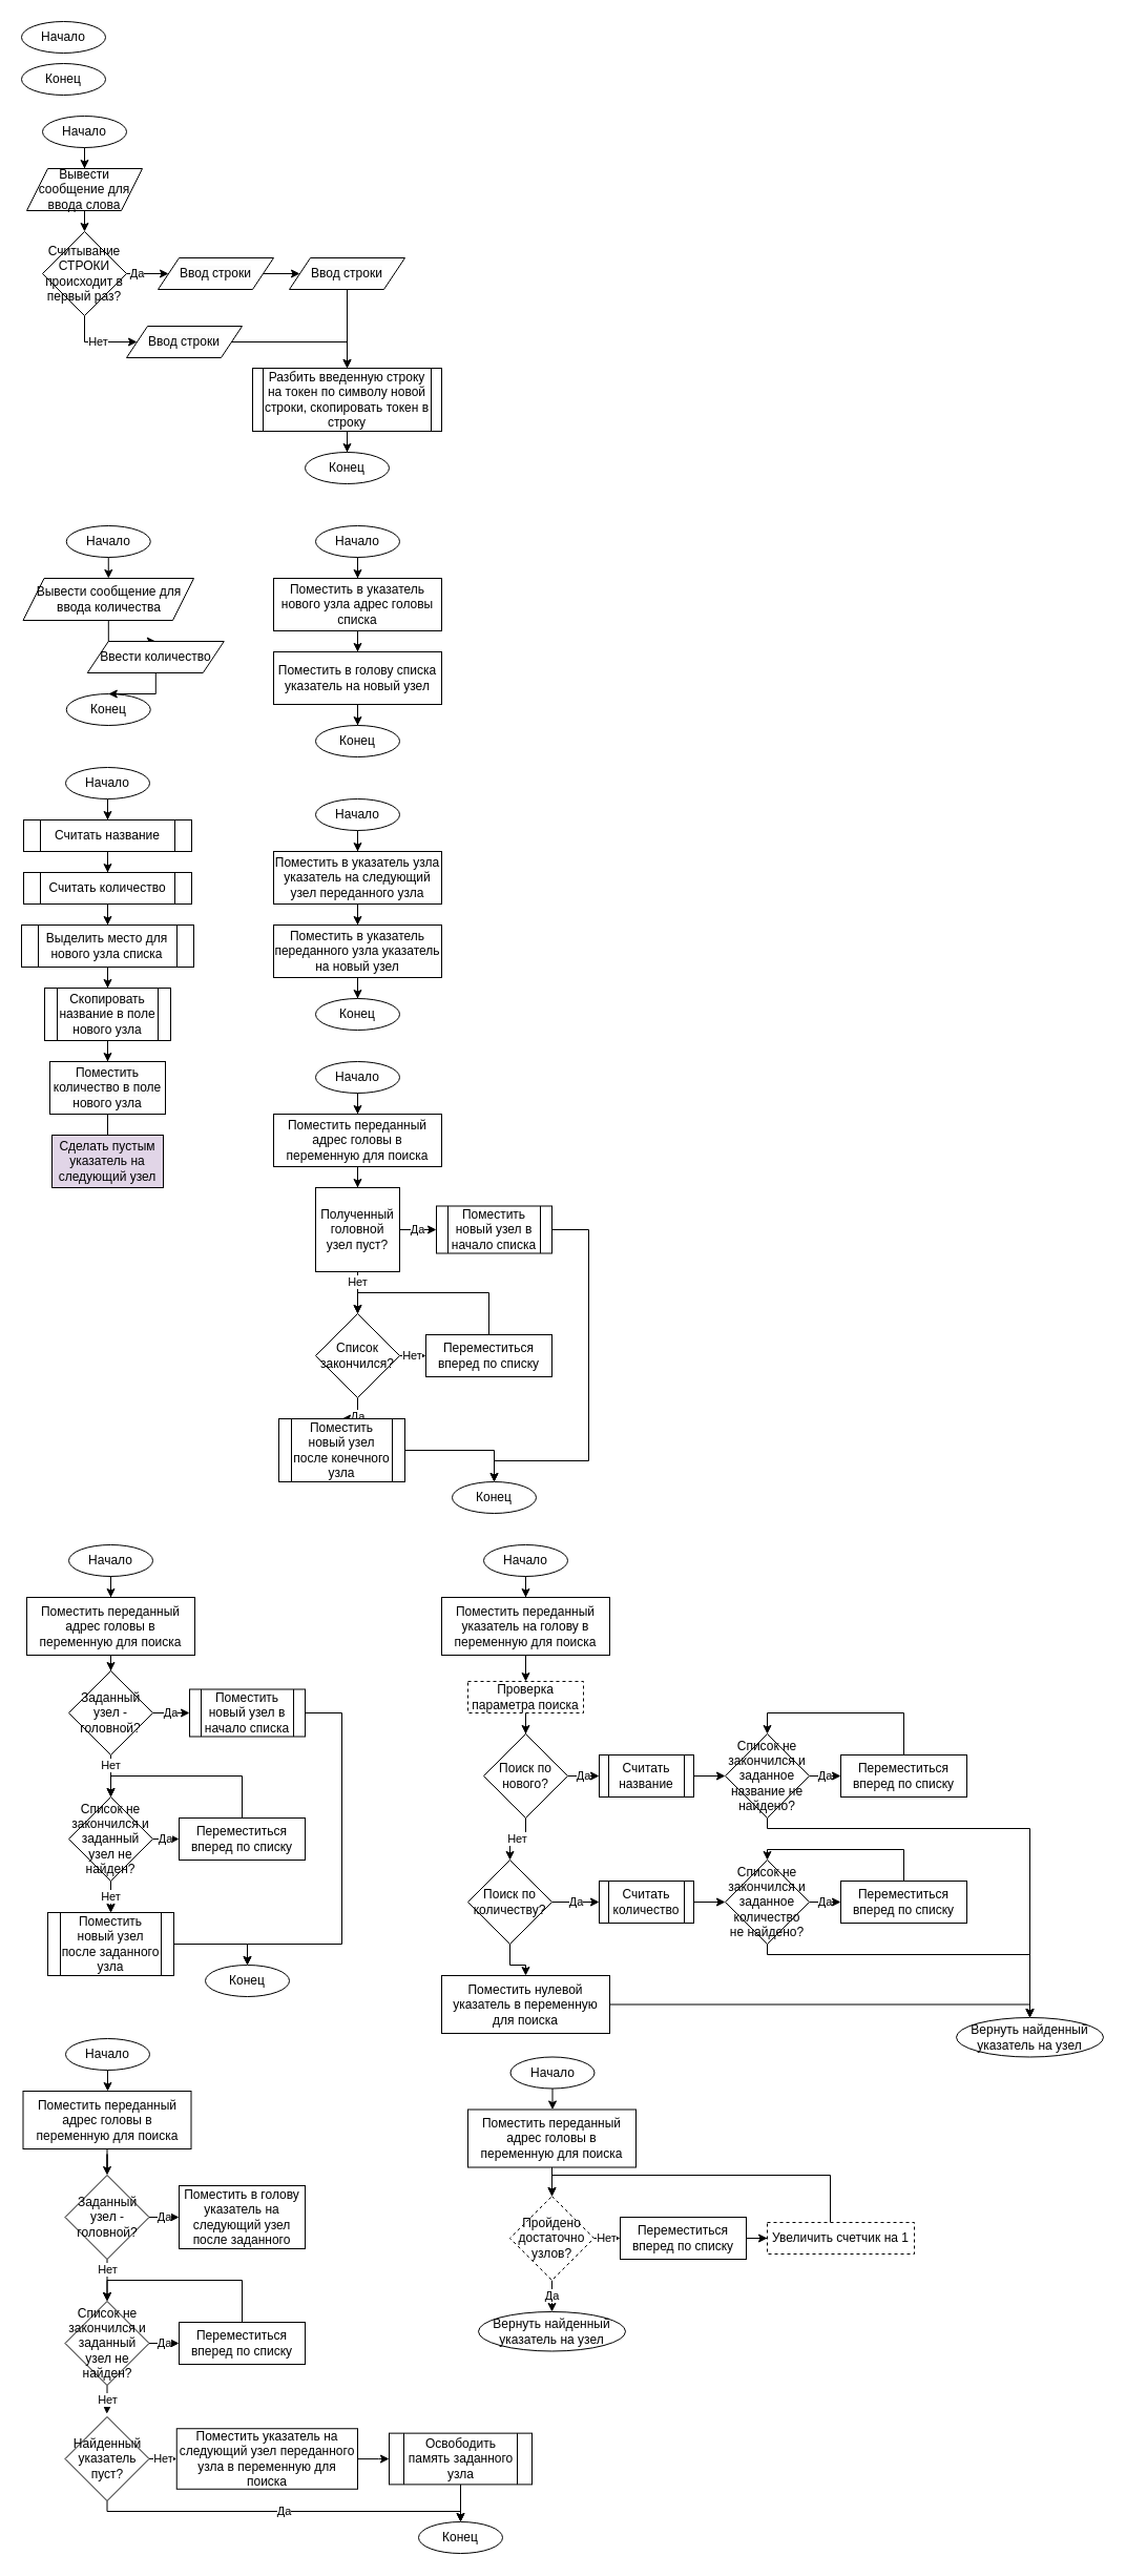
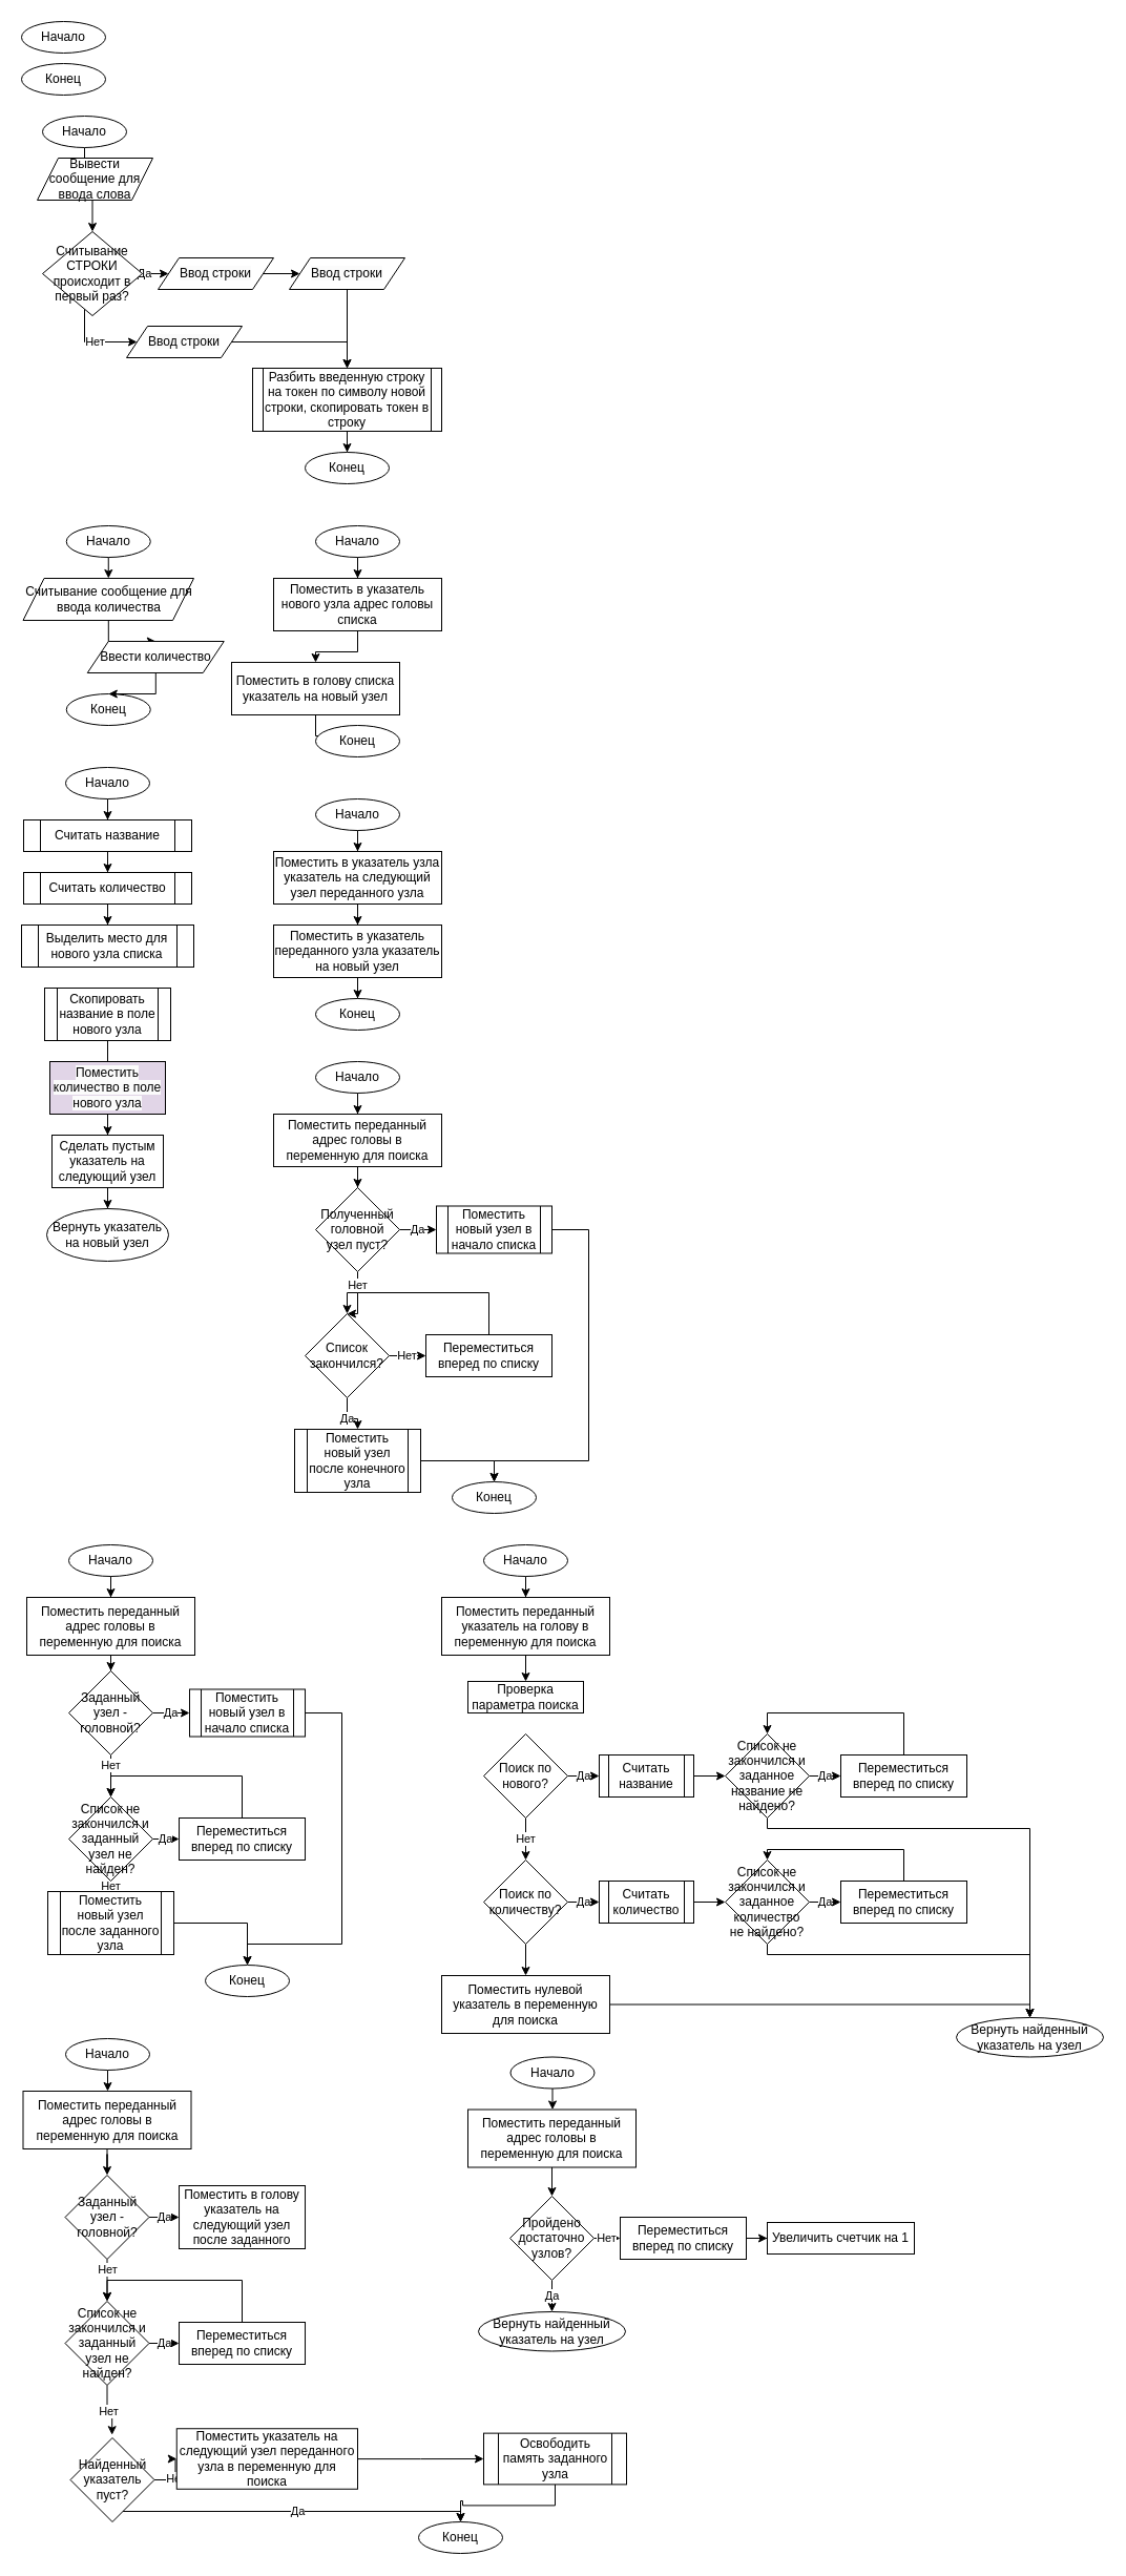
- <mxCell id="22" value="Вывести сообщение для ввода слова" style="shape=parallelogram;perimeter=parallelogramPerimeter;whiteSpace=wrap;html=1;fixedSize=1;" parent="1" vertex="1"><mxGeometry x="25" y="160" width="110" height="40" as="geometry" /></mxCell>
+ <mxCell id="22" value="Вывести сообщение для ввода слова" style="shape=parallelogram;perimeter=parallelogramPerimeter;whiteSpace=wrap;html=1;fixedSize=1;" parent="1" vertex="1"><mxGeometry x="35" y="150" width="110" height="40" as="geometry" /></mxCell>
- <mxCell id="7" value="Считывание СТРОКИ происходит в первый раз?" style="rhombus;whiteSpace=wrap;html=1;" parent="1" vertex="1"><mxGeometry x="40" y="220" width="80" height="80" as="geometry" /></mxCell>
+ <mxCell id="7" value="Считывание СТРОКИ происходит в первый раз?" style="rhombus;whiteSpace=wrap;html=1;" parent="1" vertex="1"><mxGeometry x="40" y="220" width="95" height="80" as="geometry" /></mxCell>
- <mxCell id="24" value="Вывести сообщение для ввода количества" style="shape=parallelogram;perimeter=parallelogramPerimeter;whiteSpace=wrap;html=1;fixedSize=1;" vertex="1" parent="1"><mxGeometry x="21.5" y="550" width="162.5" height="40" as="geometry" /></mxCell>
+ <mxCell id="24" value="Считывание сообщение для ввода количества" style="shape=parallelogram;perimeter=parallelogramPerimeter;whiteSpace=wrap;html=1;fixedSize=1;" vertex="1" parent="1"><mxGeometry x="21.5" y="550" width="162.5" height="40" as="geometry" /></mxCell>
- <mxCell id="47" value="Поместить в голову списка указатель на новый узел" style="rounded=0;whiteSpace=wrap;html=1;" vertex="1" parent="1"><mxGeometry x="260" y="620" width="160" height="50" as="geometry" /></mxCell>
+ <mxCell id="47" value="Поместить в голову списка указатель на новый узел" style="rounded=0;whiteSpace=wrap;html=1;" vertex="1" parent="1"><mxGeometry x="220" y="630" width="160" height="50" as="geometry" /></mxCell>
- <mxCell id="31" style="edgeStyle=orthogonalEdgeStyle;rounded=0;orthogonalLoop=1;jettySize=auto;html=1;entryX=0.5;entryY=0;entryDx=0;entryDy=0;" edge="1" parent="1" source="32" target="34"><mxGeometry relative="1" as="geometry" /></mxCell>
- <mxCell id="33" style="edgeStyle=orthogonalEdgeStyle;rounded=0;orthogonalLoop=1;jettySize=auto;html=1;entryX=0.5;entryY=0;entryDx=0;entryDy=0;" edge="1" parent="1" source="34" target="36"><mxGeometry relative="1" as="geometry"><mxPoint x="102" y="1010" as="targetPoint" /></mxGeometry></mxCell>
+ <mxCell id="33" style="edgeStyle=orthogonalEdgeStyle;rounded=0;orthogonalLoop=1;jettySize=auto;html=1;entryX=0.5;entryY=0;entryDx=0;entryDy=0;endArrow=none;" edge="1" parent="1" source="34" target="36"><mxGeometry relative="1" as="geometry"><mxPoint x="102" y="1010" as="targetPoint" /></mxGeometry></mxCell>
- <mxCell id="36" value="&lt;span style=&quot;color: rgb(0, 0, 0); font-family: Helvetica; font-size: 12px; font-style: normal; font-variant-ligatures: normal; font-variant-caps: normal; font-weight: 400; letter-spacing: normal; orphans: 2; text-align: center; text-indent: 0px; text-transform: none; widows: 2; word-spacing: 0px; -webkit-text-stroke-width: 0px; background-color: rgb(251, 251, 251); text-decoration-thickness: initial; text-decoration-style: initial; text-decoration-color: initial; float: none; display: inline !important;&quot;&gt;Поместить количество в поле нового узла&lt;/span&gt;" style="rounded=0;whiteSpace=wrap;html=1;" vertex="1" parent="1"><mxGeometry x="47" y="1010" width="110" height="50" as="geometry" /></mxCell>
+ <mxCell id="36" value="&lt;span style=&quot;color: rgb(0, 0, 0); font-family: Helvetica; font-size: 12px; font-style: normal; font-variant-ligatures: normal; font-variant-caps: normal; font-weight: 400; letter-spacing: normal; orphans: 2; text-align: center; text-indent: 0px; text-transform: none; widows: 2; word-spacing: 0px; -webkit-text-stroke-width: 0px; background-color: rgb(251, 251, 251); text-decoration-thickness: initial; text-decoration-style: initial; text-decoration-color: initial; float: none; display: inline !important;&quot;&gt;Поместить количество в поле нового узла&lt;/span&gt;" style="rounded=0;whiteSpace=wrap;html=1;fillColor=#e1d5e7;" vertex="1" parent="1"><mxGeometry x="47" y="1010" width="110" height="50" as="geometry" /></mxCell>
- <mxCell id="35" style="edgeStyle=orthogonalEdgeStyle;rounded=0;orthogonalLoop=1;jettySize=auto;html=1;entryX=0.5;entryY=0;entryDx=0;entryDy=0;endArrow=none;" edge="1" parent="1" source="36" target="38"><mxGeometry relative="1" as="geometry" /></mxCell>
+ <mxCell id="35" style="edgeStyle=orthogonalEdgeStyle;rounded=0;orthogonalLoop=1;jettySize=auto;html=1;entryX=0.5;entryY=0;entryDx=0;entryDy=0;" edge="1" parent="1" source="36" target="38"><mxGeometry relative="1" as="geometry" /></mxCell>
- <mxCell id="38" value="Сделать пустым указатель на следующий узел" style="rounded=0;whiteSpace=wrap;html=1;fillColor=#e1d5e7;" vertex="1" parent="1"><mxGeometry x="49" y="1080" width="106" height="50" as="geometry" /></mxCell>
+ <mxCell id="38" value="Сделать пустым указатель на следующий узел" style="rounded=0;whiteSpace=wrap;html=1;" vertex="1" parent="1"><mxGeometry x="49" y="1080" width="106" height="50" as="geometry" /></mxCell>
+ <mxCell id="37" style="edgeStyle=orthogonalEdgeStyle;rounded=0;orthogonalLoop=1;jettySize=auto;html=1;entryX=0.5;entryY=0;entryDx=0;entryDy=0;" edge="1" parent="1" source="38" target="41"><mxGeometry relative="1" as="geometry" /></mxCell>
- <mxCell id="62" value="Полученный головной узел пуст?" style="whiteSpace=wrap;html=1;rounded=0;" vertex="1" parent="1"><mxGeometry x="300" y="1130" width="80" height="80" as="geometry" /></mxCell>
+ <mxCell id="62" value="Полученный головной узел пуст?" style="rhombus;whiteSpace=wrap;html=1;" vertex="1" parent="1"><mxGeometry x="300" y="1130" width="80" height="80" as="geometry" /></mxCell>
+ <mxCell id="41" value="Вернуть указатель на новый узел" style="ellipse;whiteSpace=wrap;html=1;" vertex="1" parent="1"><mxGeometry x="44" y="1150" width="116" height="50" as="geometry" /></mxCell>
- <mxCell id="67" value="Список закончился?" style="rhombus;whiteSpace=wrap;html=1;" vertex="1" parent="1"><mxGeometry x="300" y="1250" width="80" height="80" as="geometry" /></mxCell>
+ <mxCell id="67" value="Список закончился?" style="rhombus;whiteSpace=wrap;html=1;" vertex="1" parent="1"><mxGeometry x="290" y="1250" width="80" height="80" as="geometry" /></mxCell>
- <mxCell id="71" value="Поместить новый узел после конечного узла" style="shape=process;whiteSpace=wrap;html=1;backgroundOutline=1;" vertex="1" parent="1"><mxGeometry x="265" y="1350" width="120" height="60" as="geometry" /></mxCell>
+ <mxCell id="71" value="Поместить новый узел после конечного узла" style="shape=process;whiteSpace=wrap;html=1;backgroundOutline=1;" vertex="1" parent="1"><mxGeometry x="280" y="1360" width="120" height="60" as="geometry" /></mxCell>
- <mxCell id="96" value="Проверка параметра поиска" style="rounded=0;whiteSpace=wrap;html=1;dashed=1;" vertex="1" parent="1"><mxGeometry x="445" y="1600" width="110" height="30" as="geometry" /></mxCell>
+ <mxCell id="96" value="Проверка параметра поиска" style="rounded=0;whiteSpace=wrap;html=1;" vertex="1" parent="1"><mxGeometry x="445" y="1600" width="110" height="30" as="geometry" /></mxCell>
- <mxCell id="95" style="edgeStyle=orthogonalEdgeStyle;rounded=0;orthogonalLoop=1;jettySize=auto;html=1;entryX=0.5;entryY=0;entryDx=0;entryDy=0;" edge="1" parent="1" source="96" target="99"><mxGeometry relative="1" as="geometry" /></mxCell>
- <mxCell id="102" value="Поиск по количеству?" style="rhombus;whiteSpace=wrap;html=1;" vertex="1" parent="1"><mxGeometry x="445" y="1770" width="80" height="80" as="geometry" /></mxCell>
+ <mxCell id="102" value="Поиск по количеству?" style="rhombus;whiteSpace=wrap;html=1;" vertex="1" parent="1"><mxGeometry x="460" y="1770" width="80" height="80" as="geometry" /></mxCell>
- <mxCell id="89" value="Поместить новый узел после заданного узла" style="shape=process;whiteSpace=wrap;html=1;backgroundOutline=1;" vertex="1" parent="1"><mxGeometry x="45.02" y="1820" width="120" height="60" as="geometry" /></mxCell>
+ <mxCell id="89" value="Поместить новый узел после заданного узла" style="shape=process;whiteSpace=wrap;html=1;backgroundOutline=1;" vertex="1" parent="1"><mxGeometry x="45.02" y="1800" width="120" height="60" as="geometry" /></mxCell>
- <mxCell id="150" style="edgeStyle=orthogonalEdgeStyle;rounded=0;orthogonalLoop=1;jettySize=auto;html=1;entryX=0.5;entryY=0;entryDx=0;entryDy=0;" edge="1" parent="1" source="151" target="147"><mxGeometry relative="1" as="geometry"><Array as="points"><mxPoint x="790" y="2070" /><mxPoint x="525" y="2070" /></Array></mxGeometry></mxCell>
- <mxCell id="147" value="Пройдено достаточно узлов?" style="rhombus;whiteSpace=wrap;html=1;dashed=1;" vertex="1" parent="1"><mxGeometry x="485" y="2090" width="80" height="80" as="geometry" /></mxCell>
+ <mxCell id="147" value="Пройдено достаточно узлов?" style="rhombus;whiteSpace=wrap;html=1;" vertex="1" parent="1"><mxGeometry x="485" y="2090" width="80" height="80" as="geometry" /></mxCell>
- <mxCell id="151" value="Увеличить счетчик на 1" style="rounded=0;whiteSpace=wrap;html=1;dashed=1;" vertex="1" parent="1"><mxGeometry x="730" y="2115" width="140" height="30" as="geometry" /></mxCell>
+ <mxCell id="151" value="Увеличить счетчик на 1" style="rounded=0;whiteSpace=wrap;html=1;" vertex="1" parent="1"><mxGeometry x="730" y="2115" width="140" height="30" as="geometry" /></mxCell>
- <mxCell id="135" value="Найденный указатель пуст?" style="rhombus;whiteSpace=wrap;html=1;" vertex="1" parent="1"><mxGeometry x="61.5" y="2300" width="80" height="80" as="geometry" /></mxCell>
+ <mxCell id="135" value="Найденный указатель пуст?" style="rhombus;whiteSpace=wrap;html=1;" vertex="1" parent="1"><mxGeometry x="66.5" y="2320" width="80" height="80" as="geometry" /></mxCell>
- <mxCell id="139" value="Освободить память заданного узла" style="shape=process;whiteSpace=wrap;html=1;backgroundOutline=1;" vertex="1" parent="1"><mxGeometry x="370" y="2315.63" width="136" height="48.75" as="geometry" /></mxCell>
+ <mxCell id="139" value="Освободить память заданного узла" style="shape=process;whiteSpace=wrap;html=1;backgroundOutline=1;" vertex="1" parent="1"><mxGeometry x="460" y="2315.63" width="136" height="48.75" as="geometry" /></mxCell>
